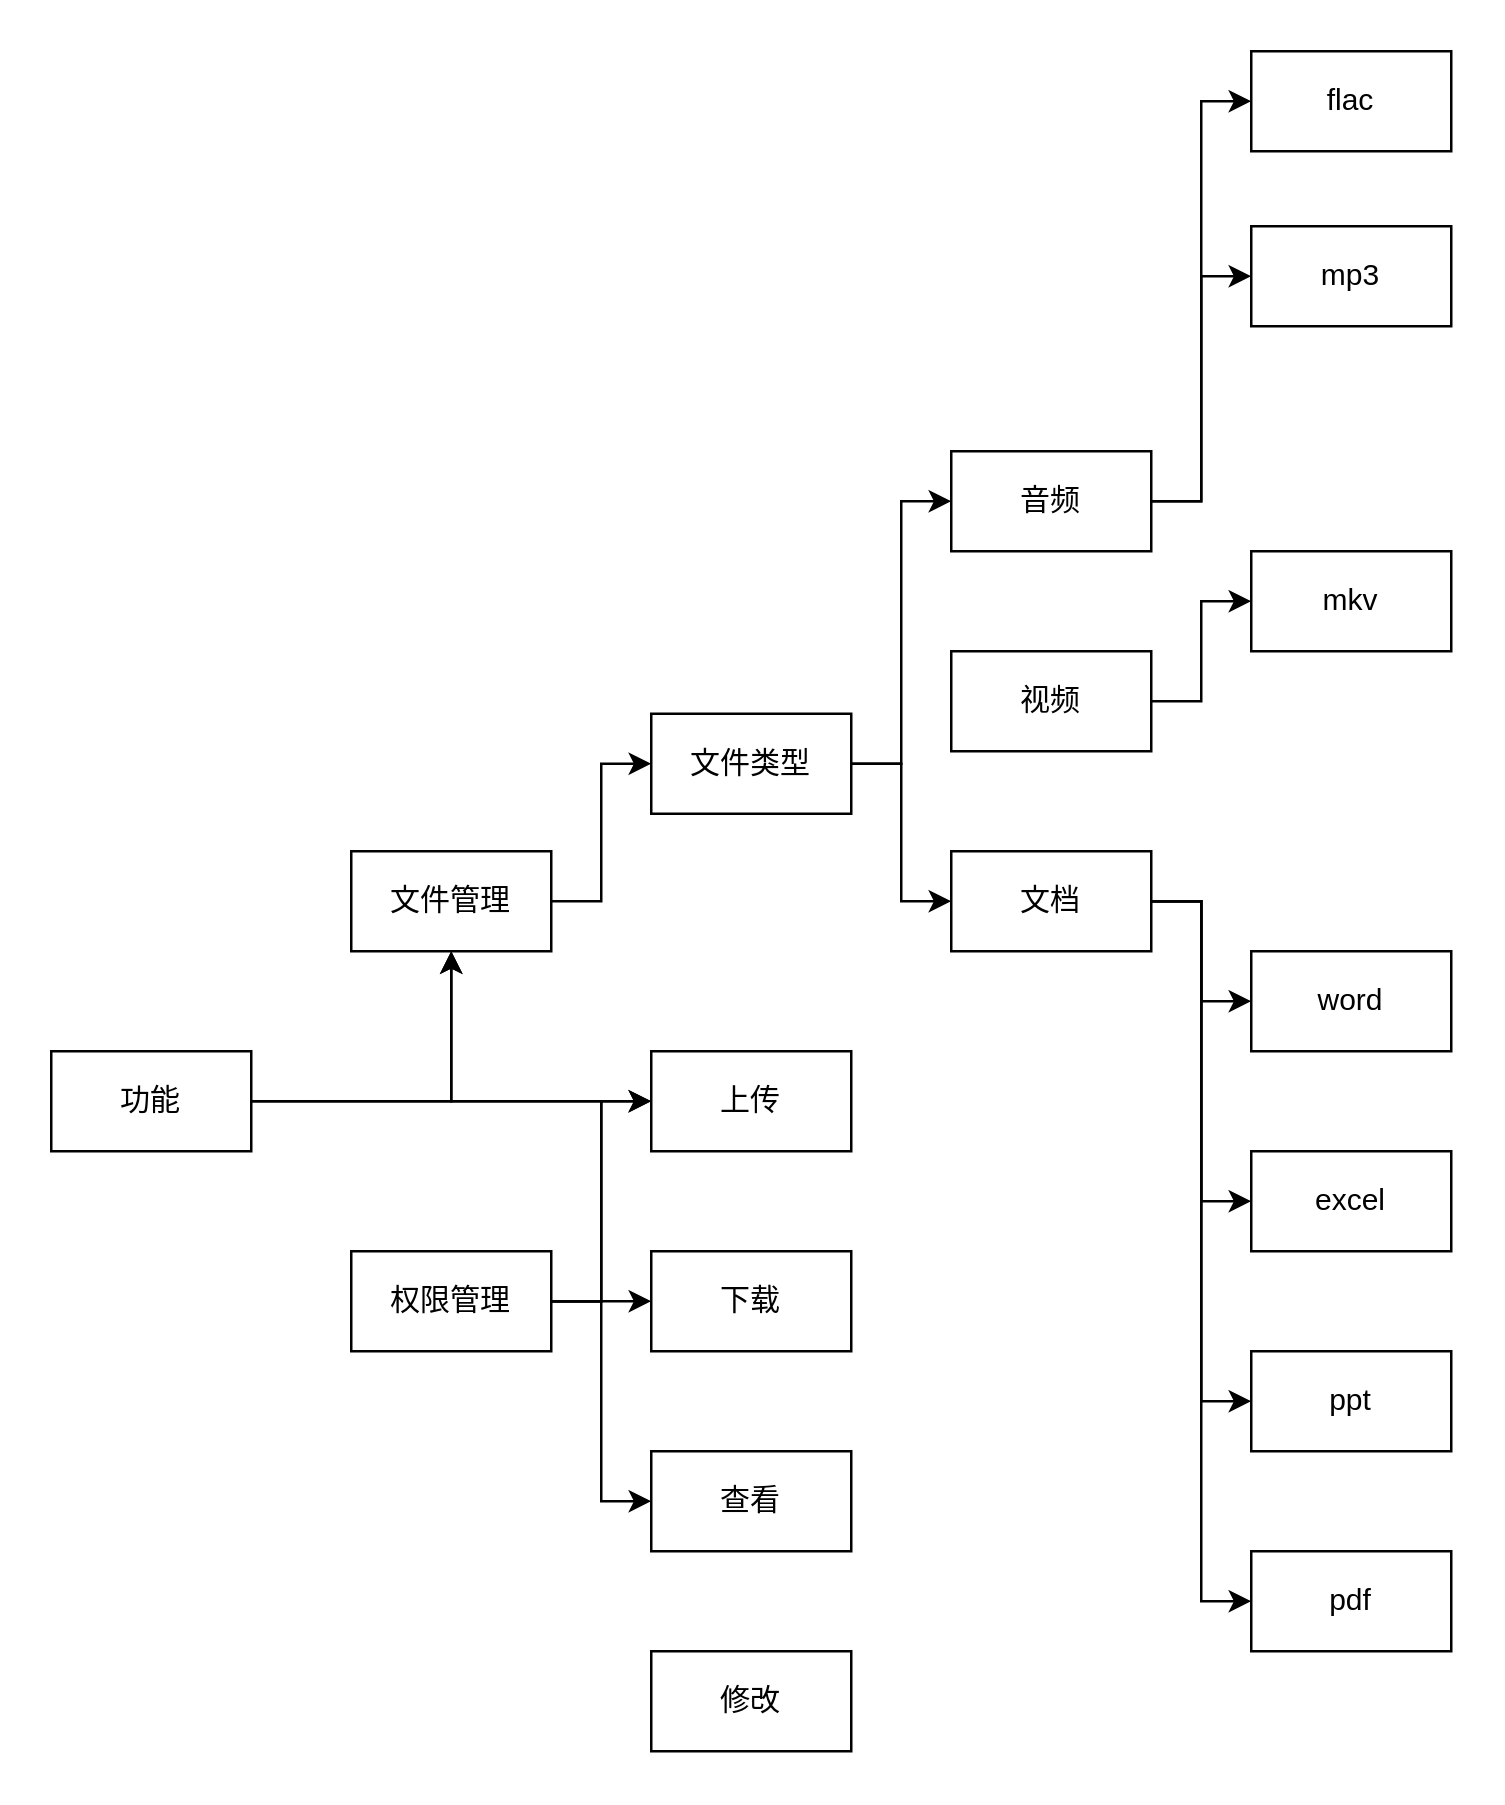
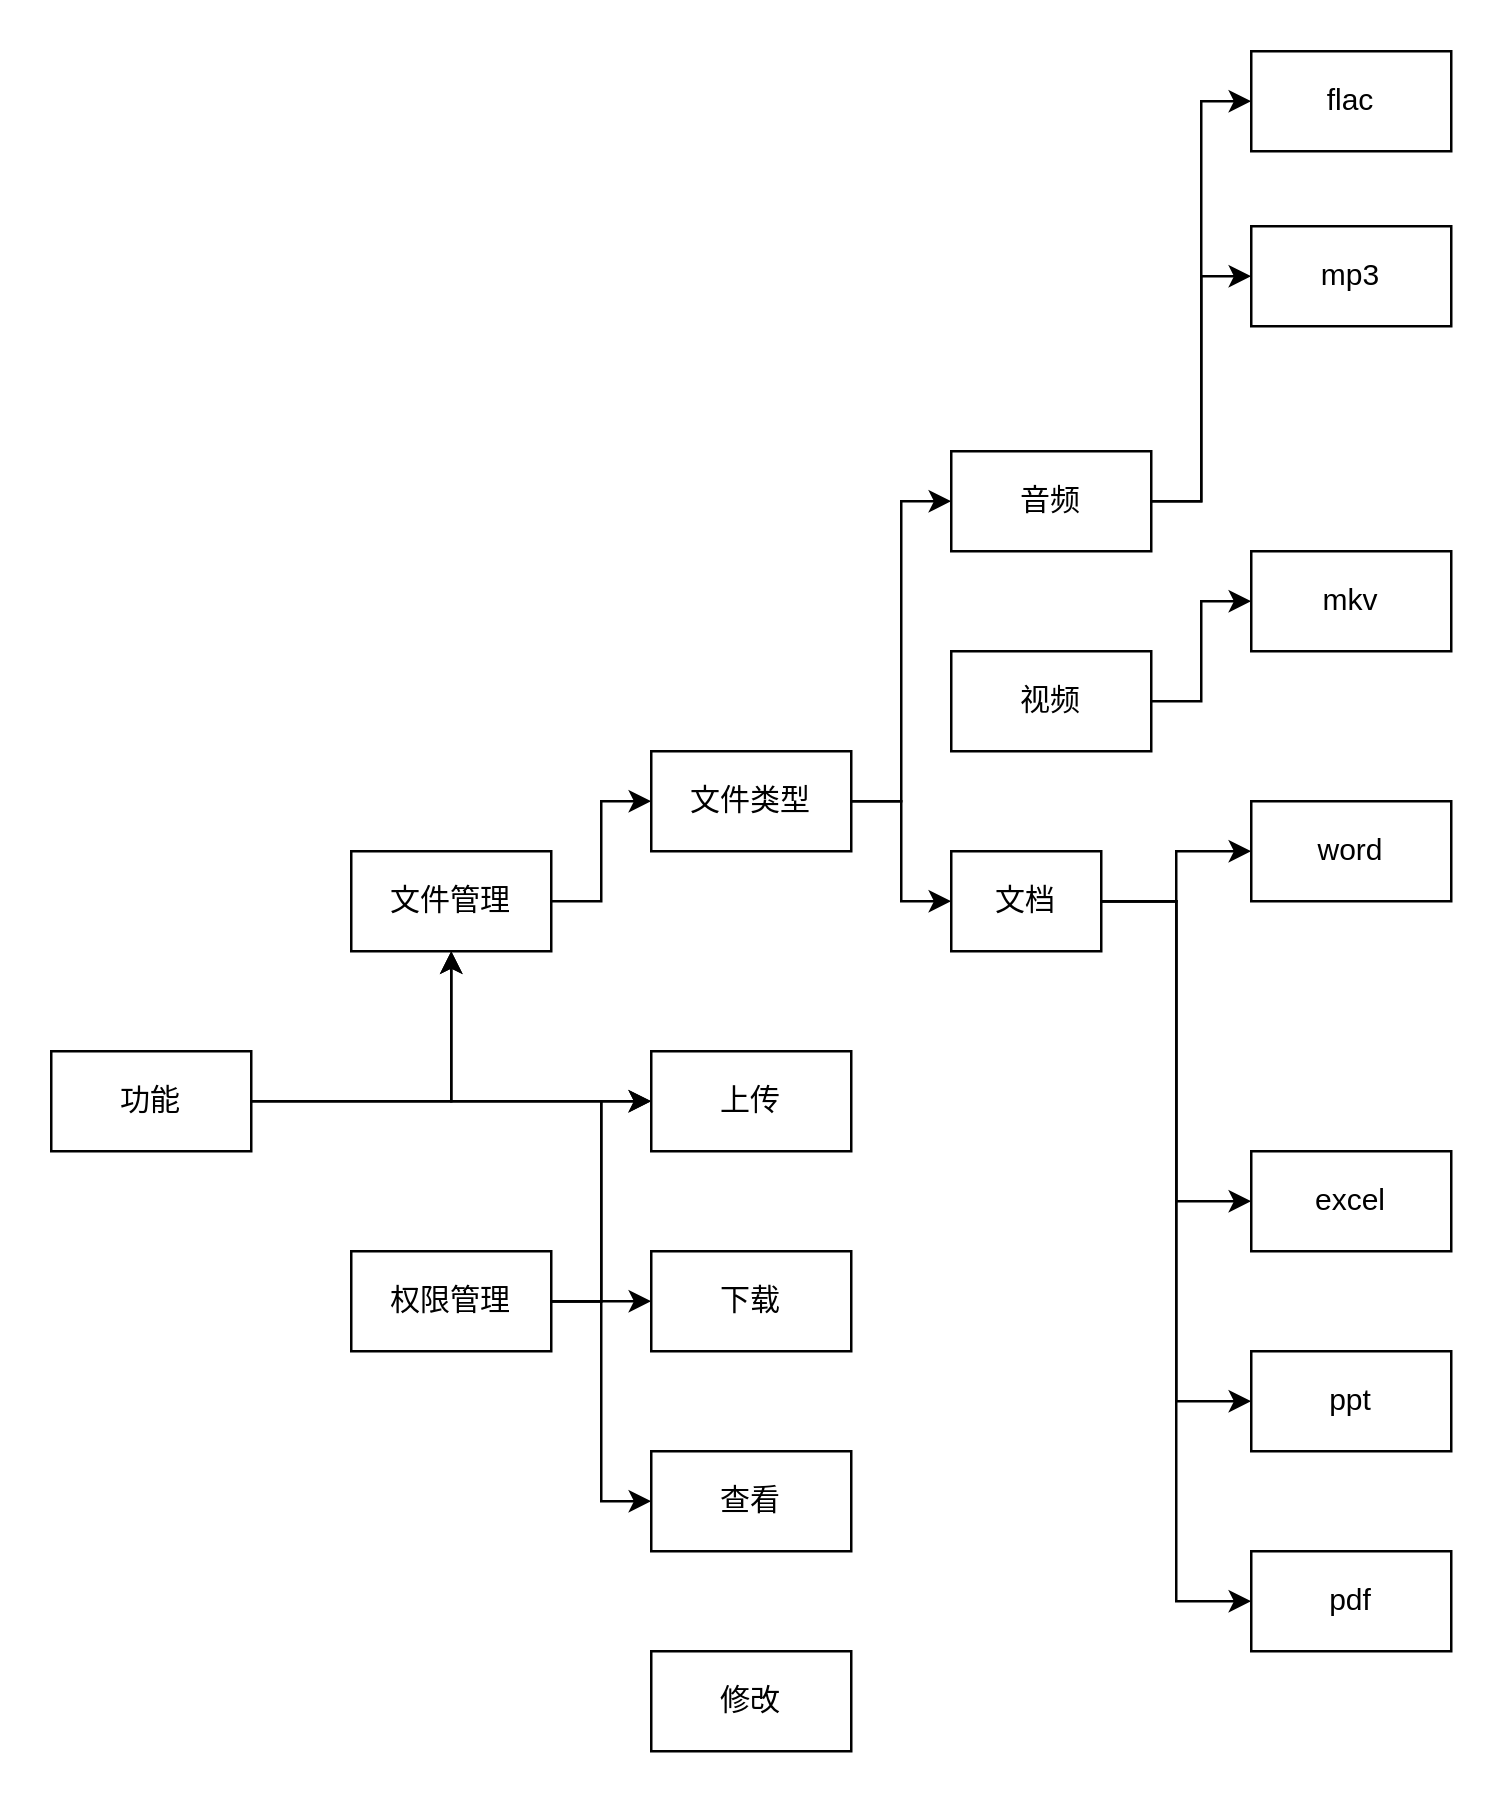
- <mxCell id="9" value="文件类型" style="rounded=0;whiteSpace=wrap;html=1;" vertex="1" parent="1"><mxGeometry x="260" y="285" width="80" height="40" as="geometry" /></mxCell>
+ <mxCell id="9" value="文件类型" style="rounded=0;whiteSpace=wrap;html=1;" vertex="1" parent="1"><mxGeometry x="260" y="300" width="80" height="40" as="geometry" /></mxCell>
- <mxCell id="28" value="文档" style="rounded=0;whiteSpace=wrap;html=1;" vertex="1" parent="1"><mxGeometry x="380" y="340" width="80" height="40" as="geometry" /></mxCell>
+ <mxCell id="28" value="文档" style="rounded=0;whiteSpace=wrap;html=1;" vertex="1" parent="1"><mxGeometry x="380" y="340" width="60" height="40" as="geometry" /></mxCell>
- <mxCell id="32" value="word" style="rounded=0;whiteSpace=wrap;html=1;" vertex="1" parent="1"><mxGeometry x="500" y="380" width="80" height="40" as="geometry" /></mxCell>
+ <mxCell id="32" value="word" style="rounded=0;whiteSpace=wrap;html=1;" vertex="1" parent="1"><mxGeometry x="500" y="320" width="80" height="40" as="geometry" /></mxCell>
